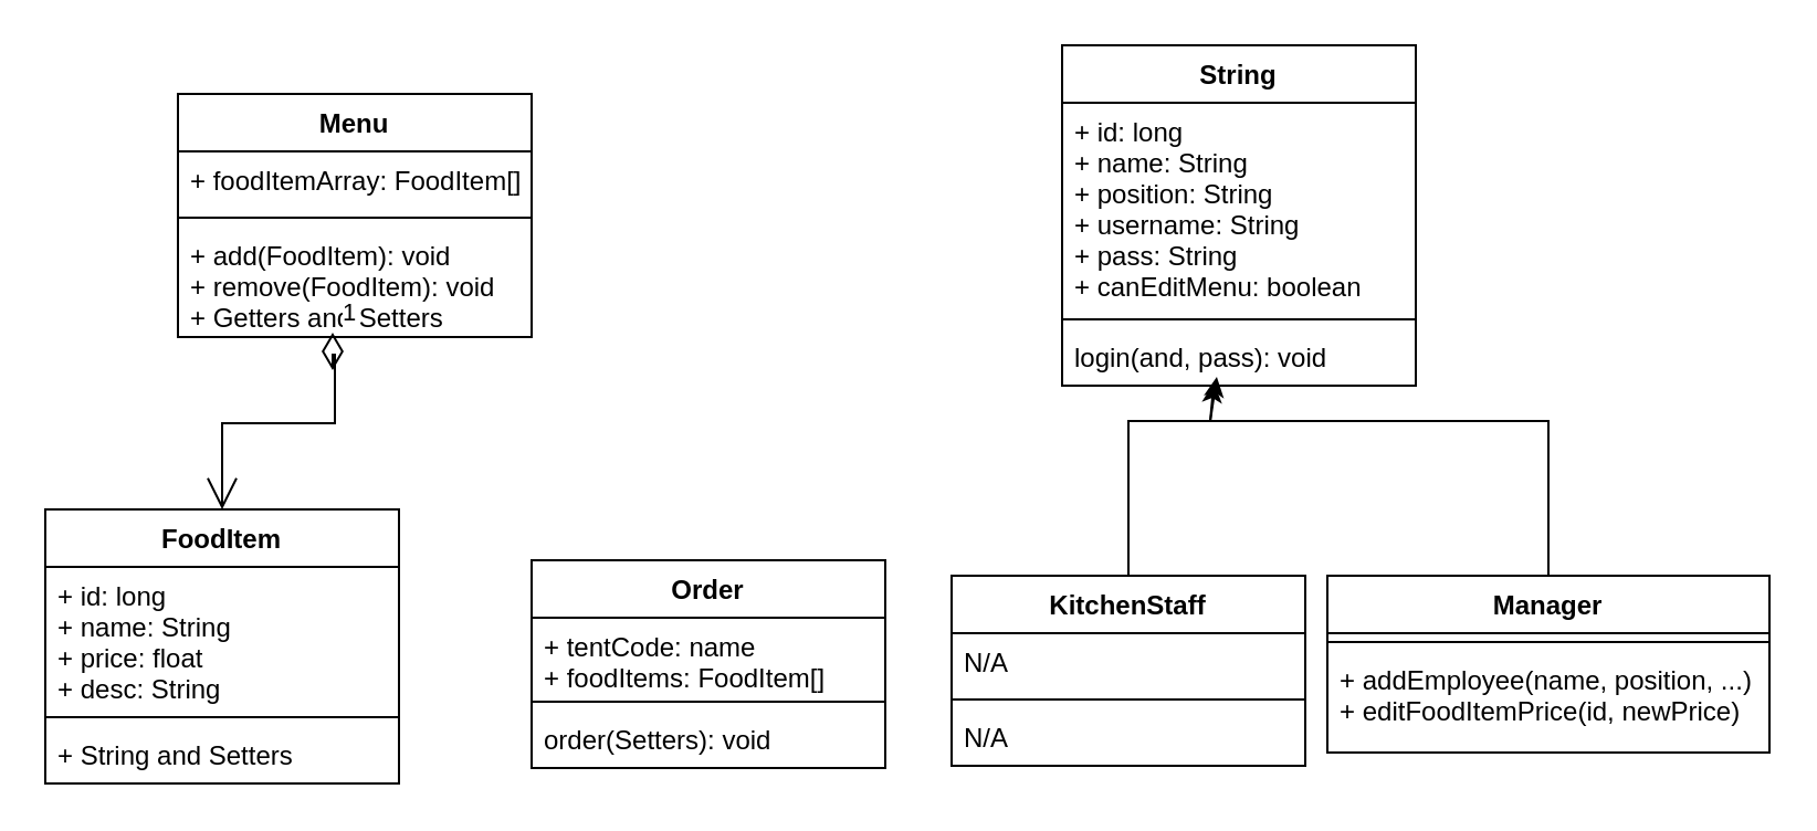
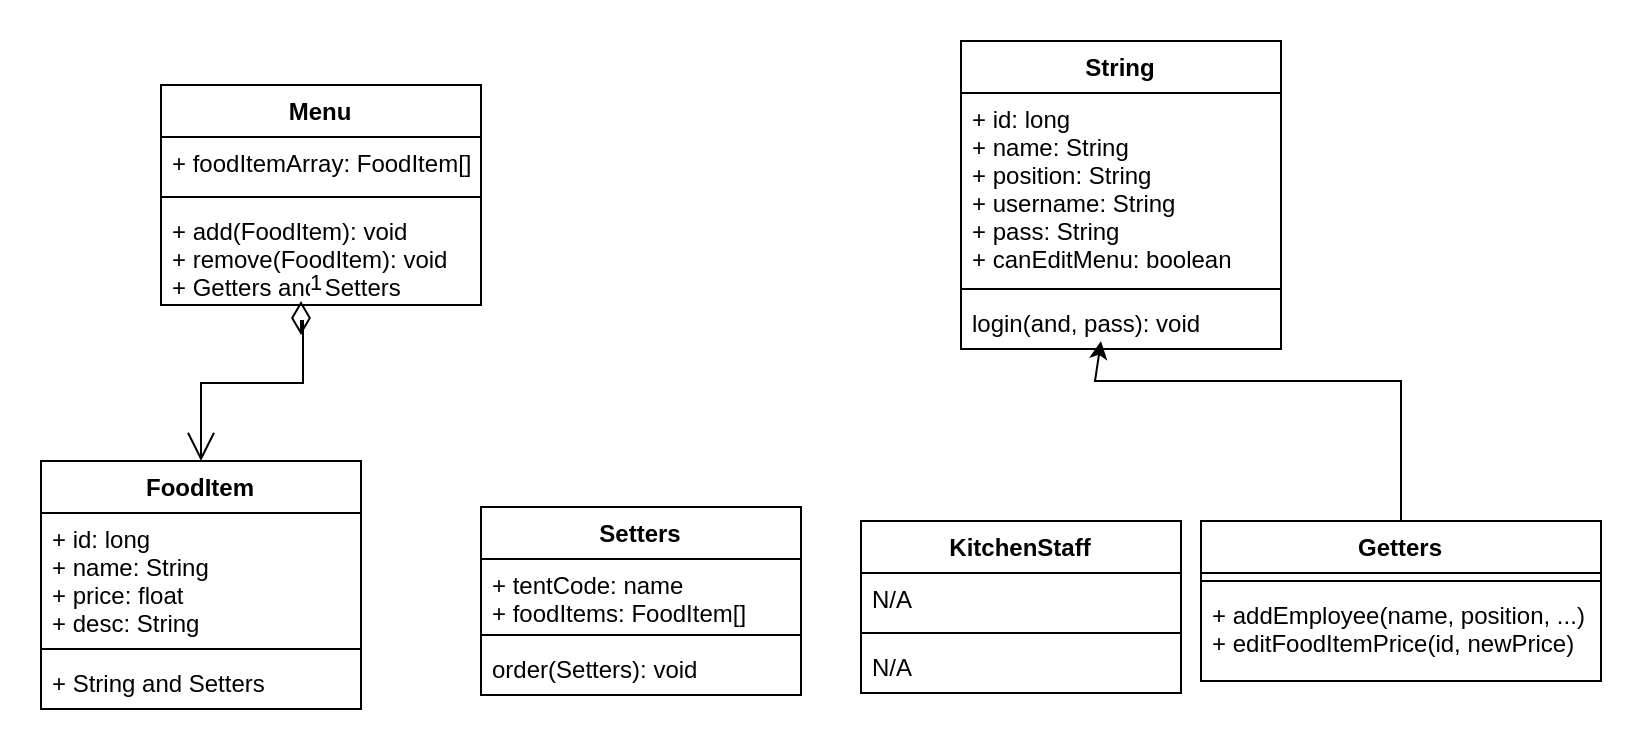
- <mxCell id="27" value="" style="endArrow=classic;html=1;rounded=0;exitX=0.5;exitY=0;exitDx=0;exitDy=0;entryX=0.429;entryY=0.945;entryDx=0;entryDy=0;entryPerimeter=0;" edge="1" parent="1" source="23" target="9"><mxGeometry width="50" height="50" relative="1" as="geometry"><mxPoint x="840" y="220" as="sourcePoint" /><mxPoint x="686.72" y="137.328" as="targetPoint" /><Array as="points"><mxPoint x="510" y="230" /><mxPoint x="510" y="190" /><mxPoint x="547" y="190" /></Array></mxGeometry></mxCell>
- <mxCell id="17" value="Order" style="swimlane;fontStyle=1;align=center;verticalAlign=top;childLayout=stackLayout;horizontal=1;startSize=26;horizontalStack=0;resizeParent=1;resizeParentMax=0;resizeLast=0;collapsible=1;marginBottom=0;" parent="1" vertex="1"><mxGeometry x="240" y="253" width="160" height="94" as="geometry" /></mxCell>
+ <mxCell id="17" value="Setters" style="swimlane;fontStyle=1;align=center;verticalAlign=top;childLayout=stackLayout;horizontal=1;startSize=26;horizontalStack=0;resizeParent=1;resizeParentMax=0;resizeLast=0;collapsible=1;marginBottom=0;" parent="1" vertex="1"><mxGeometry x="240" y="253" width="160" height="94" as="geometry" /></mxCell>
- <mxCell id="10" value="Manager" style="swimlane;fontStyle=1;align=center;verticalAlign=top;childLayout=stackLayout;horizontal=1;startSize=26;horizontalStack=0;resizeParent=1;resizeParentMax=0;resizeLast=0;collapsible=1;marginBottom=0;" parent="1" vertex="1"><mxGeometry x="600" y="260" width="200" height="80" as="geometry" /></mxCell>
+ <mxCell id="10" value="Getters" style="swimlane;fontStyle=1;align=center;verticalAlign=top;childLayout=stackLayout;horizontal=1;startSize=26;horizontalStack=0;resizeParent=1;resizeParentMax=0;resizeLast=0;collapsible=1;marginBottom=0;" parent="1" vertex="1"><mxGeometry x="600" y="260" width="200" height="80" as="geometry" /></mxCell>
